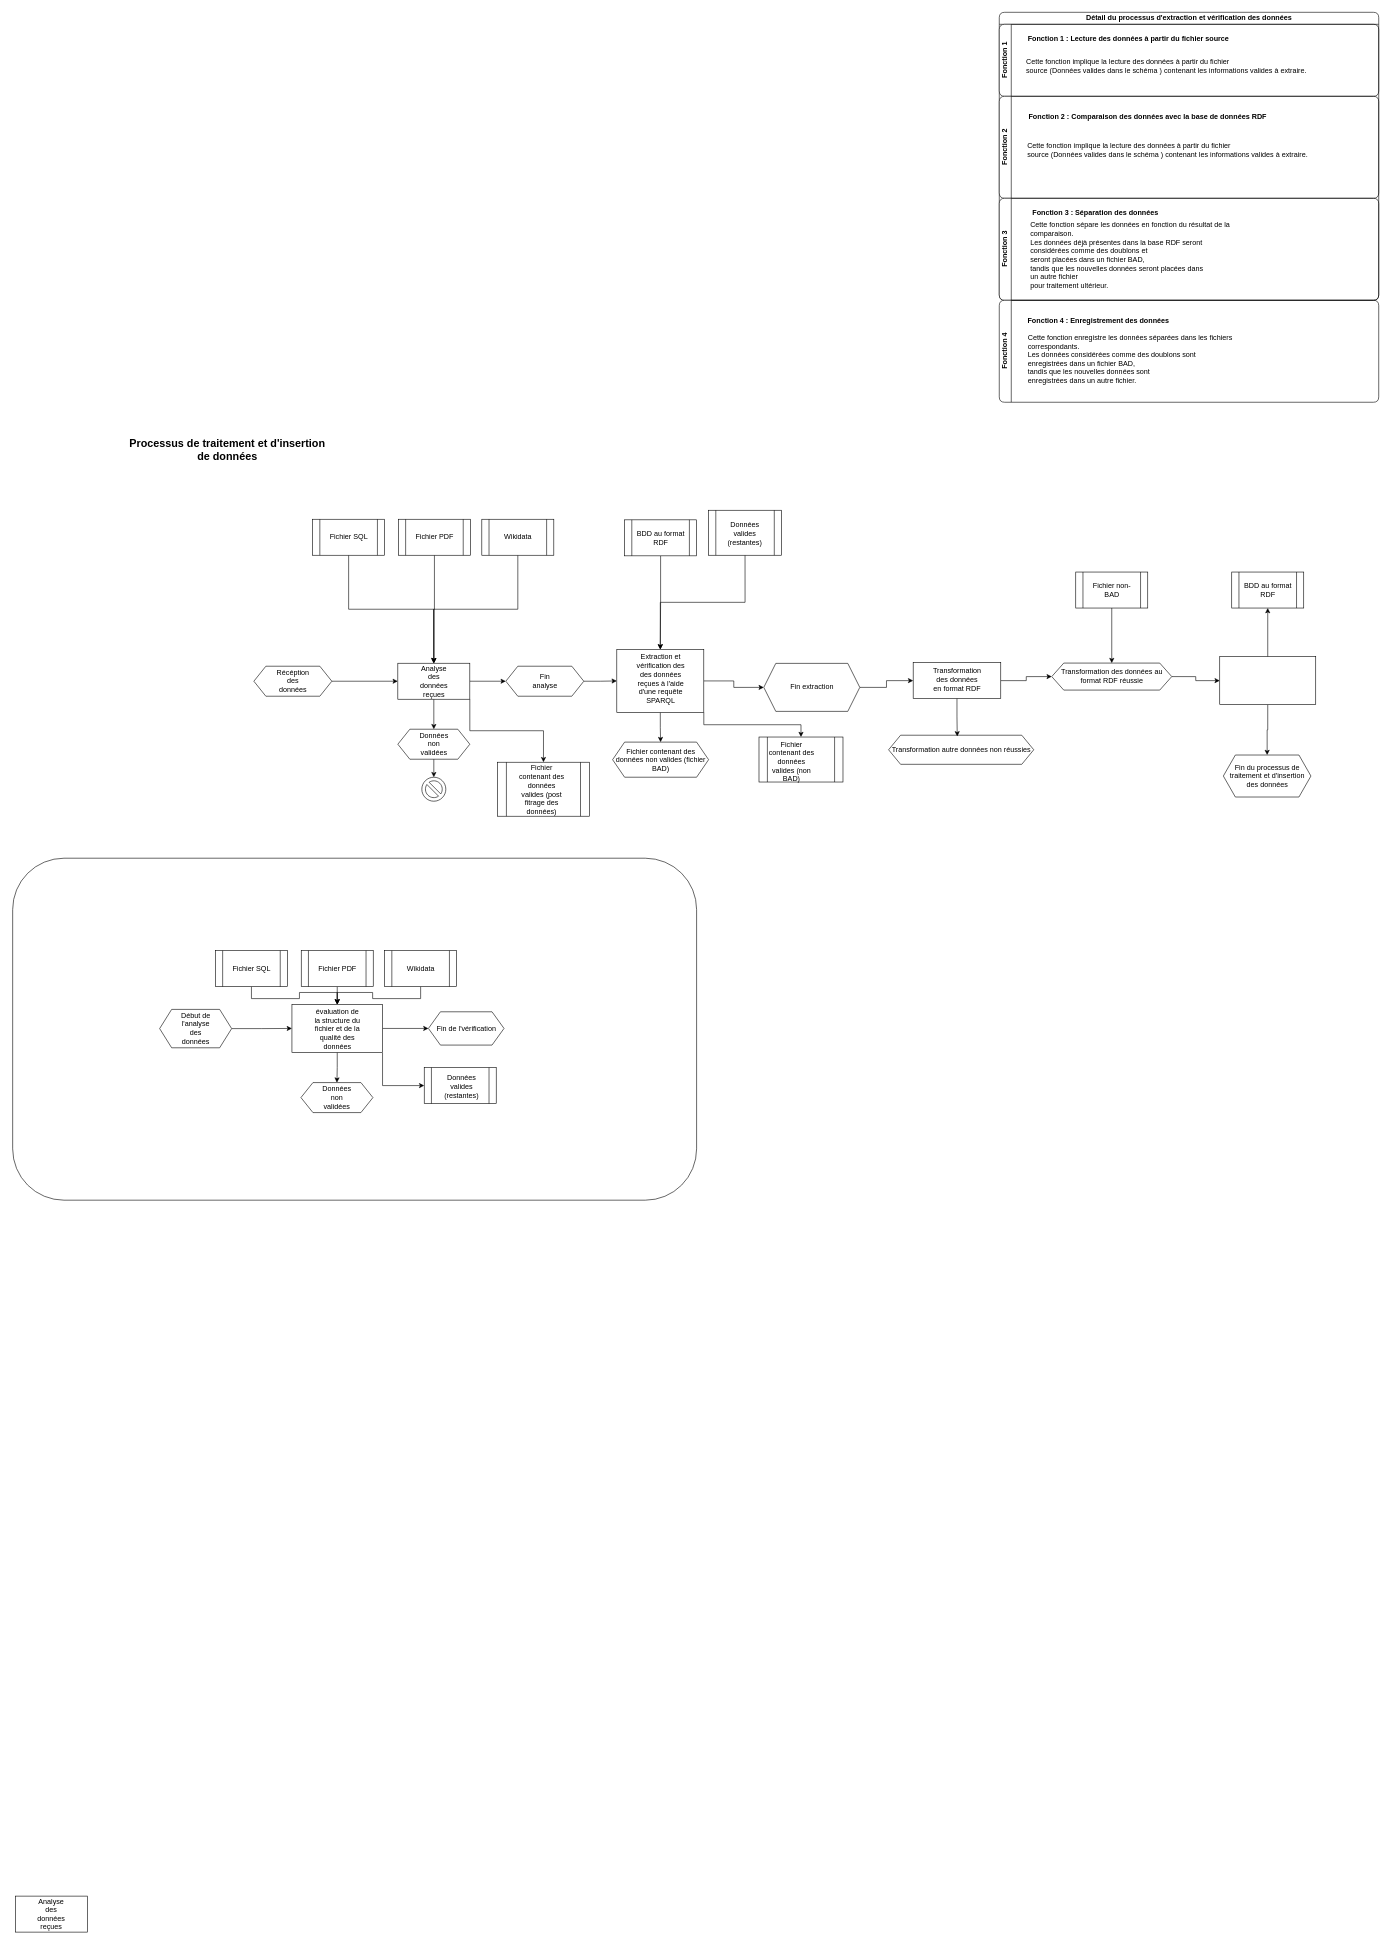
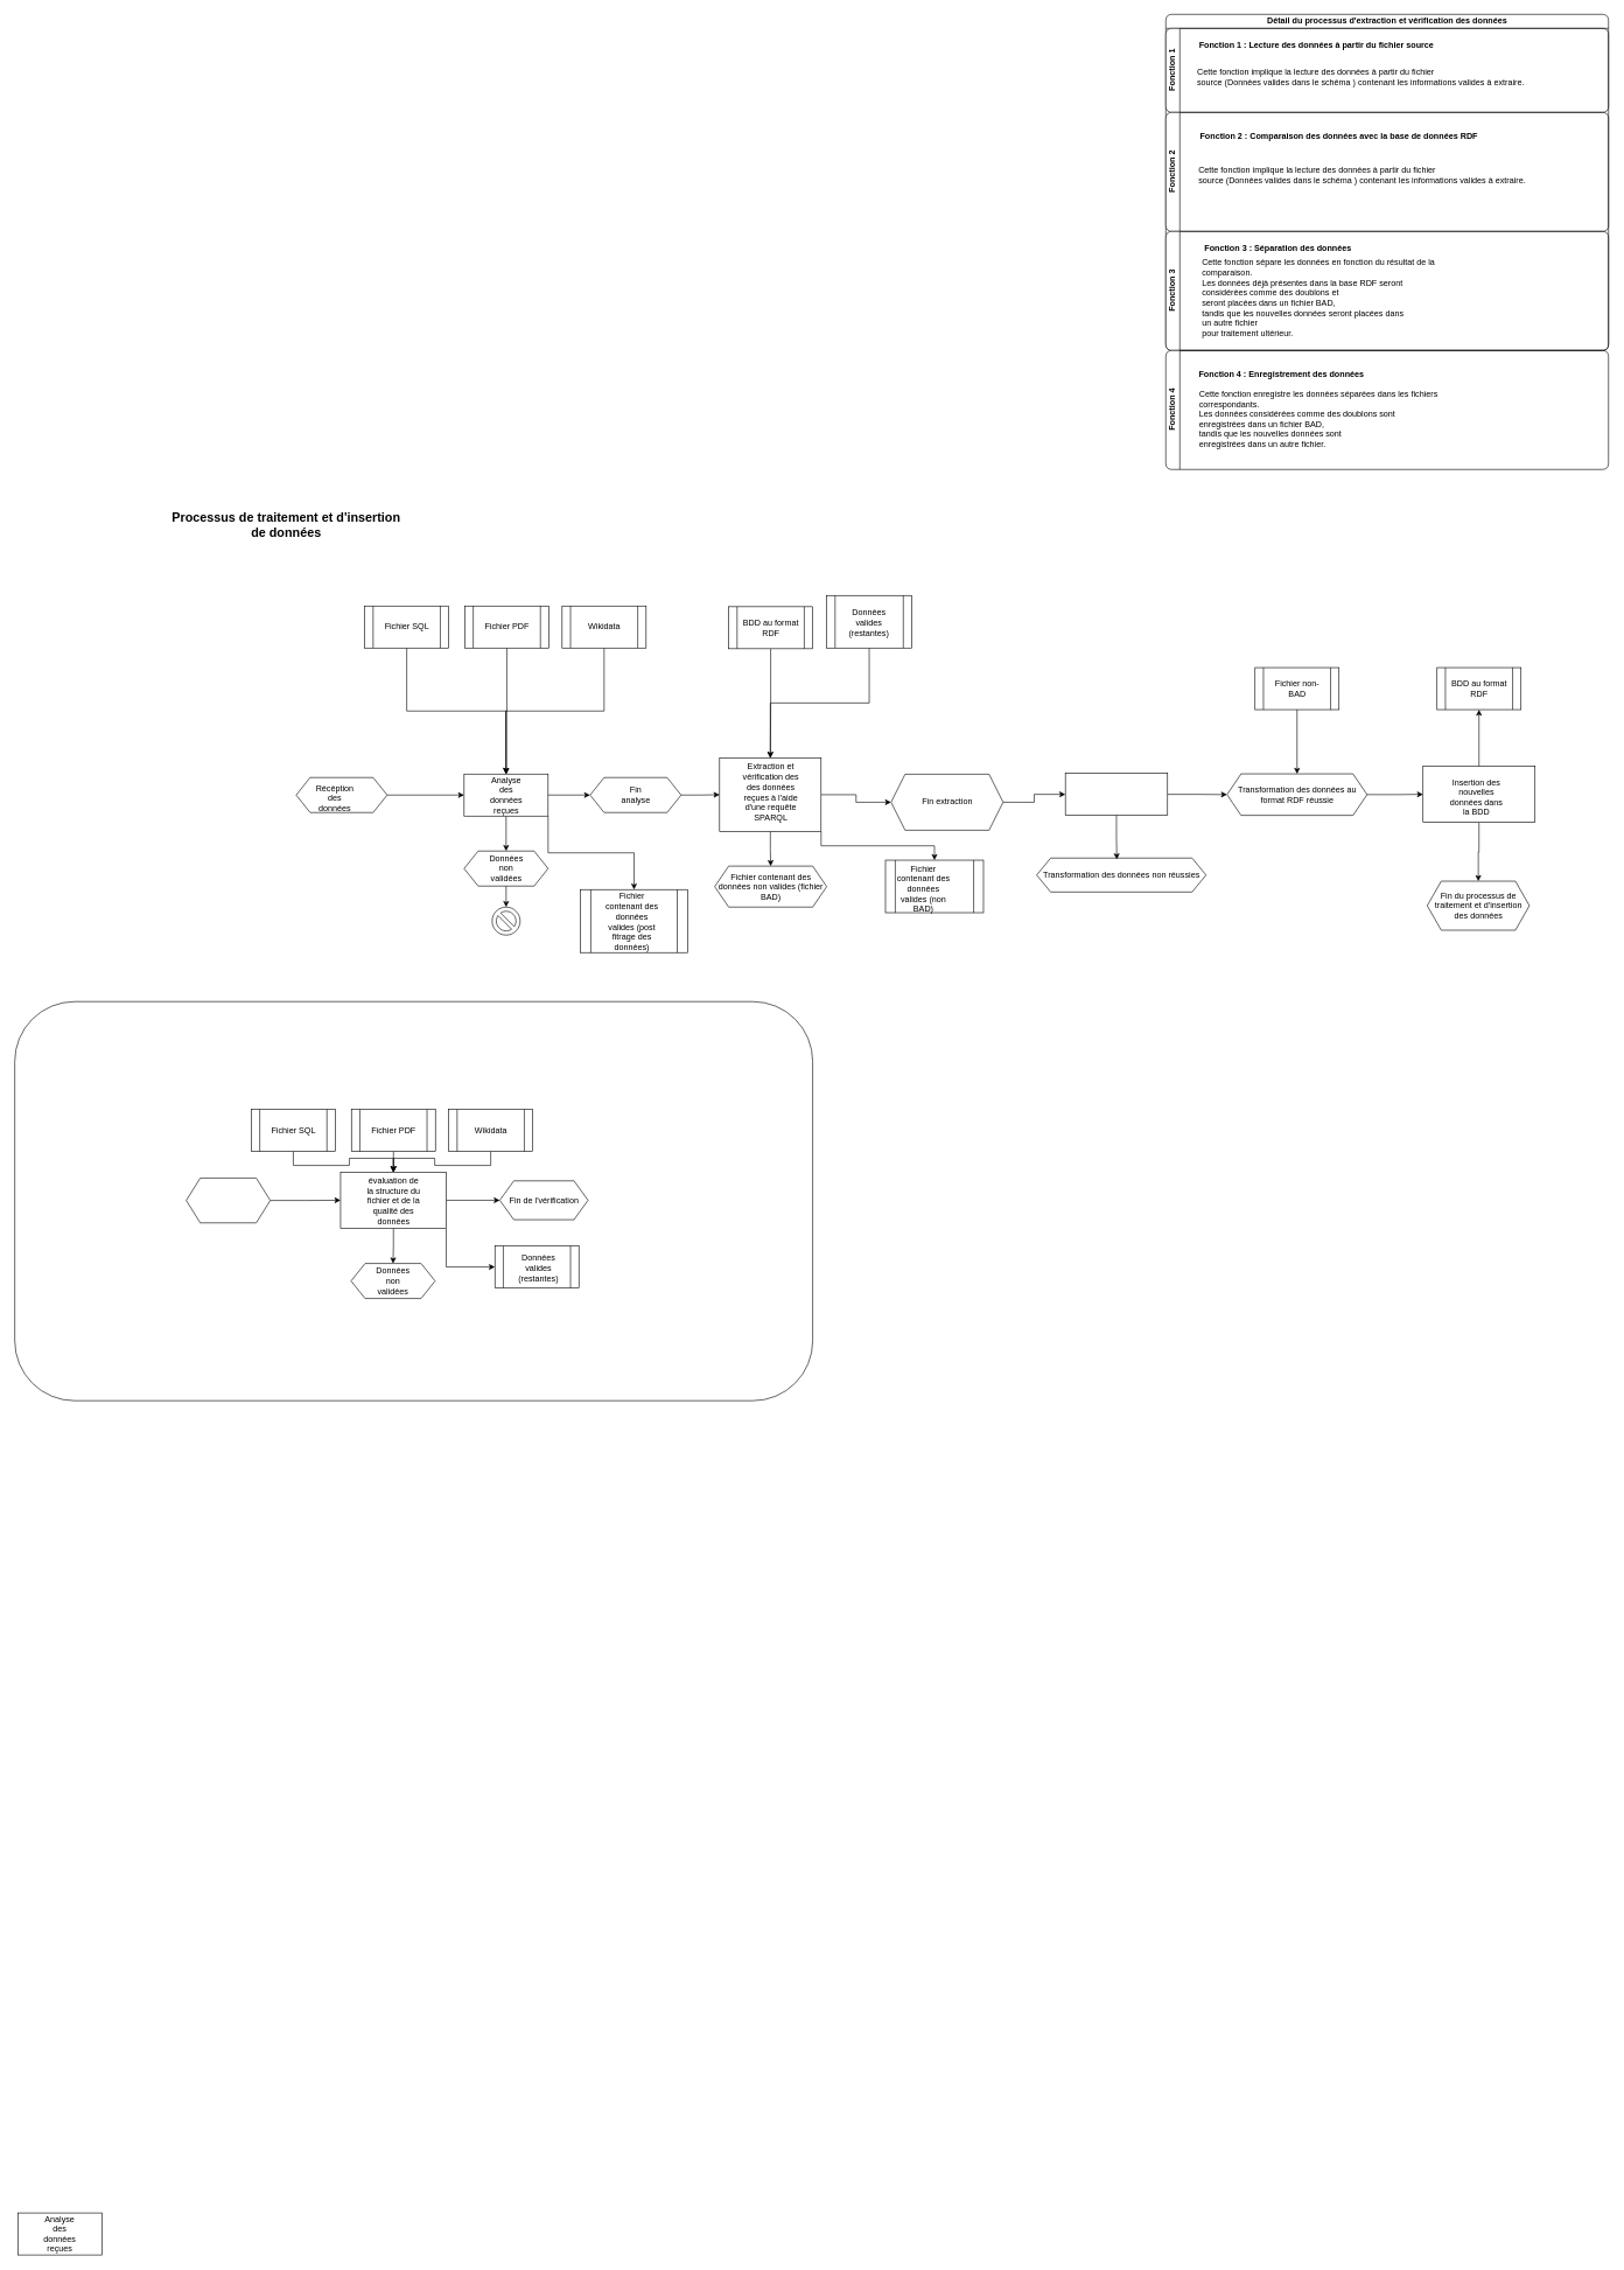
- <mxCell id="76" value="&lt;b&gt;&lt;font style=&quot;font-size: 18px;&quot;&gt;Processus de traitement et d'insertion de données&lt;br&gt;&lt;/font&gt;&lt;/b&gt;" style="text;html=1;strokeColor=none;fillColor=none;align=center;verticalAlign=middle;whiteSpace=wrap;rounded=0;" parent="1" vertex="1"><mxGeometry x="205" y="690" width="347" height="120" as="geometry" /></mxCell>
+ <mxCell id="76" value="&lt;b&gt;&lt;font style=&quot;font-size: 18px;&quot;&gt;Processus de traitement et d'insertion de données&lt;br&gt;&lt;/font&gt;&lt;/b&gt;" style="text;html=1;strokeColor=none;fillColor=none;align=center;verticalAlign=middle;whiteSpace=wrap;rounded=0;" parent="1" vertex="1"><mxGeometry x="235" y="690" width="347" height="120" as="geometry" /></mxCell>
- <mxCell id="73" value="Transformation des données au format RDF réussie" style="shape=hexagon;perimeter=hexagonPerimeter2;whiteSpace=wrap;html=1;fixedSize=1;" parent="1" vertex="1"><mxGeometry x="1752.5" y="1104.75" width="200" height="45" as="geometry" /></mxCell>
+ <mxCell id="73" value="Transformation des données au format RDF réussie" style="shape=hexagon;perimeter=hexagonPerimeter2;whiteSpace=wrap;html=1;fixedSize=1;" parent="1" vertex="1"><mxGeometry x="1752.5" y="1104.75" width="200" height="59.25" as="geometry" /></mxCell>
- <mxCell id="52" value="Transformation des données en format RDF" style="text;html=1;strokeColor=none;fillColor=none;align=center;verticalAlign=middle;whiteSpace=wrap;rounded=0;" parent="1" vertex="1"><mxGeometry x="1551.5" y="1117" width="86" height="30" as="geometry" /></mxCell>
- <mxCell id="29" value="Récéption des données" style="text;html=1;strokeColor=none;fillColor=none;align=center;verticalAlign=middle;whiteSpace=wrap;rounded=0;" parent="1" vertex="1"><mxGeometry x="457.5" y="1120" width="60" height="30" as="geometry" /></mxCell>
+ <mxCell id="29" value="Récéption des données" style="text;html=1;strokeColor=none;fillColor=none;align=center;verticalAlign=middle;whiteSpace=wrap;rounded=0;" parent="1" vertex="1"><mxGeometry x="447.5" y="1125" width="60" height="30" as="geometry" /></mxCell>
+ <mxCell id="58" value="Insertion des nouvelles données dans la BDD" style="text;html=1;strokeColor=none;fillColor=none;align=center;verticalAlign=middle;whiteSpace=wrap;rounded=0;" parent="1" vertex="1"><mxGeometry x="2065.5" y="1123" width="86" height="30" as="geometry" /></mxCell>
- <mxCell id="74" value="Transformation autre données non réussies" style="shape=hexagon;perimeter=hexagonPerimeter2;whiteSpace=wrap;html=1;fixedSize=1;" parent="1" vertex="1"><mxGeometry x="1480.5" y="1225" width="242" height="48.5" as="geometry" /></mxCell>
+ <mxCell id="74" value="Transformation des données non réussies" style="shape=hexagon;perimeter=hexagonPerimeter2;whiteSpace=wrap;html=1;fixedSize=1;" parent="1" vertex="1"><mxGeometry x="1480.5" y="1225" width="242" height="48.5" as="geometry" /></mxCell>
- <mxCell id="7" value="Début de l'analyse des données" style="text;html=1;strokeColor=none;fillColor=none;align=center;verticalAlign=middle;whiteSpace=wrap;rounded=0;" parent="1" vertex="1"><mxGeometry x="295.5" y="1699" width="60" height="30" as="geometry" /></mxCell>
